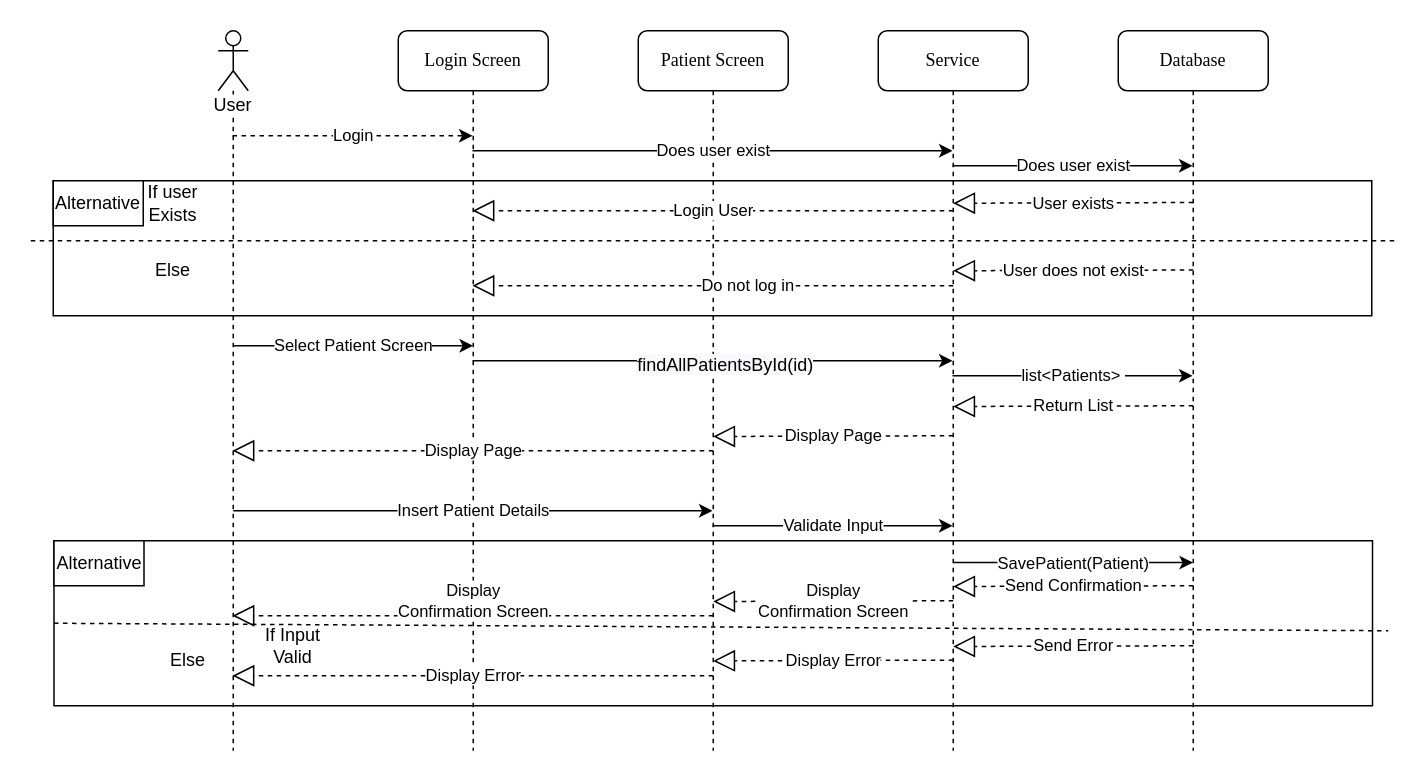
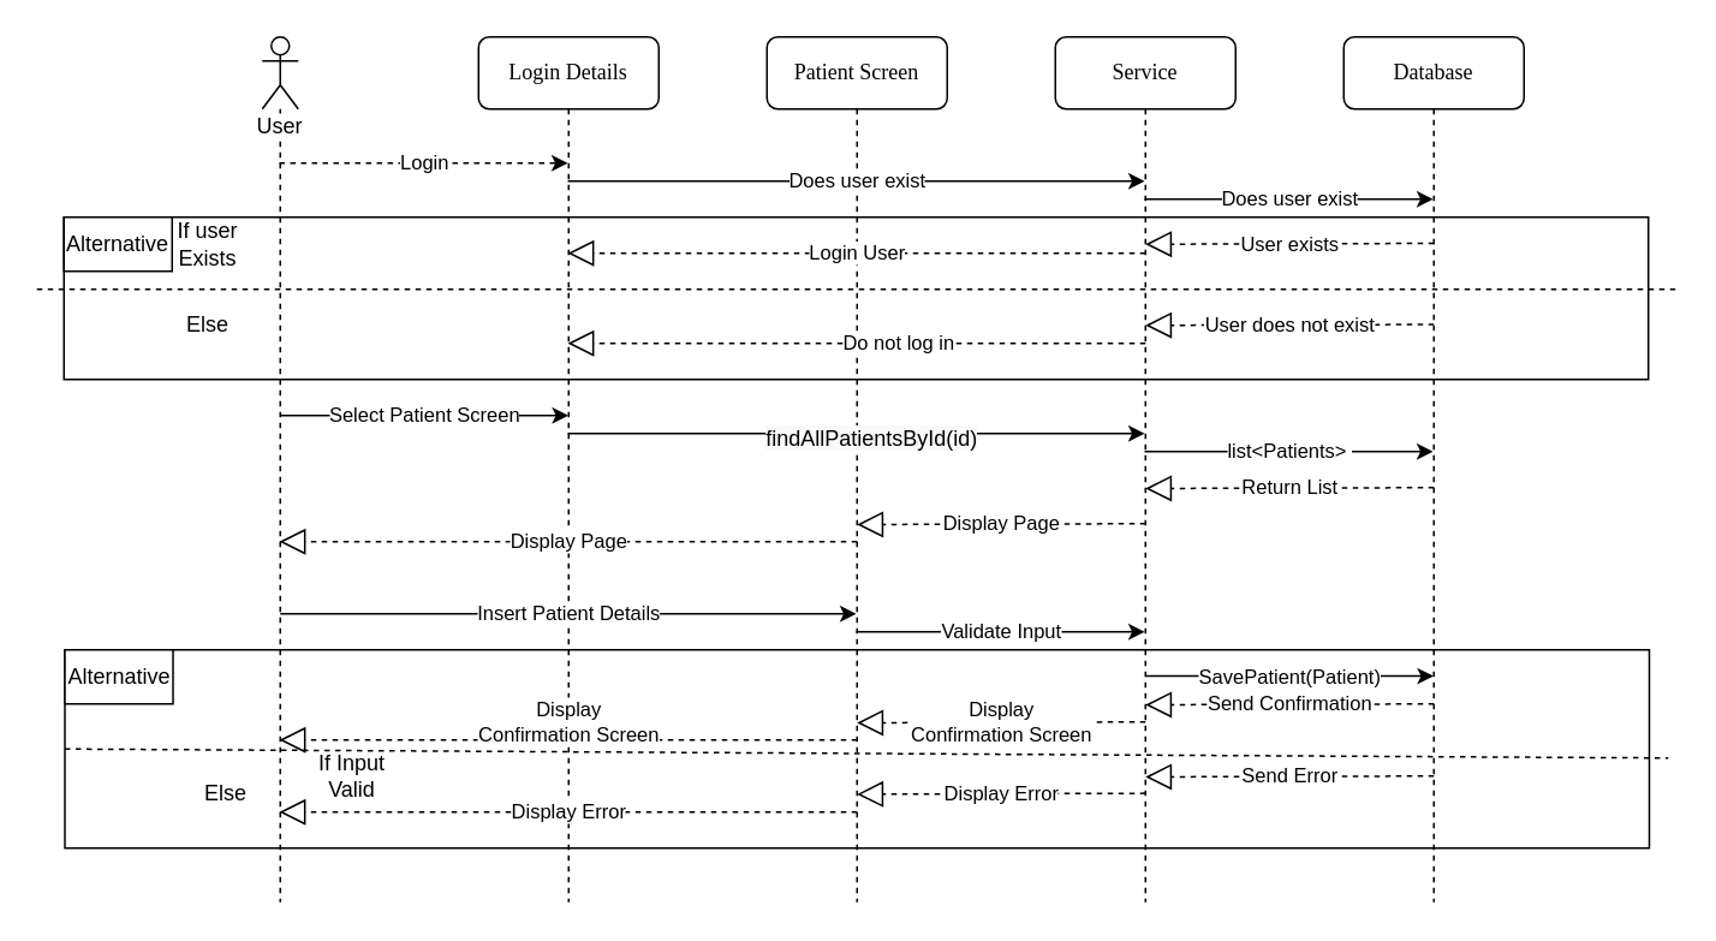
- <mxCell id="6" value="Login Screen" style="shape=umlLifeline;perimeter=lifelinePerimeter;whiteSpace=wrap;html=1;container=1;collapsible=0;recursiveResize=0;outlineConnect=0;rounded=1;shadow=0;comic=0;labelBackgroundColor=none;strokeWidth=1;fontFamily=Verdana;fontSize=12;align=center;" vertex="1" parent="1"><mxGeometry x="265" y="20" width="100" height="480" as="geometry" /></mxCell>
+ <mxCell id="6" value="Login Details" style="shape=umlLifeline;perimeter=lifelinePerimeter;whiteSpace=wrap;html=1;container=1;collapsible=0;recursiveResize=0;outlineConnect=0;rounded=1;shadow=0;comic=0;labelBackgroundColor=none;strokeWidth=1;fontFamily=Verdana;fontSize=12;align=center;" vertex="1" parent="1"><mxGeometry x="265" y="20" width="100" height="480" as="geometry" /></mxCell>
